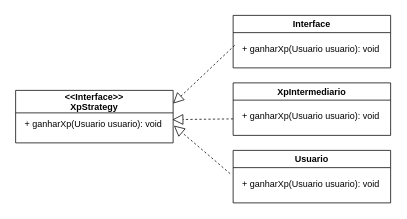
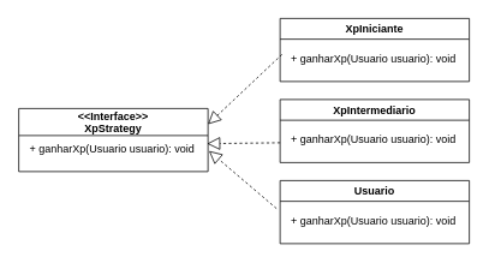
- <mxCell id="4" value="Interface" style="swimlane;" vertex="1" parent="1"><mxGeometry x="310" y="20" width="210" height="70" as="geometry" /></mxCell>
+ <mxCell id="4" value="XpIniciante" style="swimlane;" vertex="1" parent="1"><mxGeometry x="310" y="20" width="210" height="70" as="geometry" /></mxCell>
